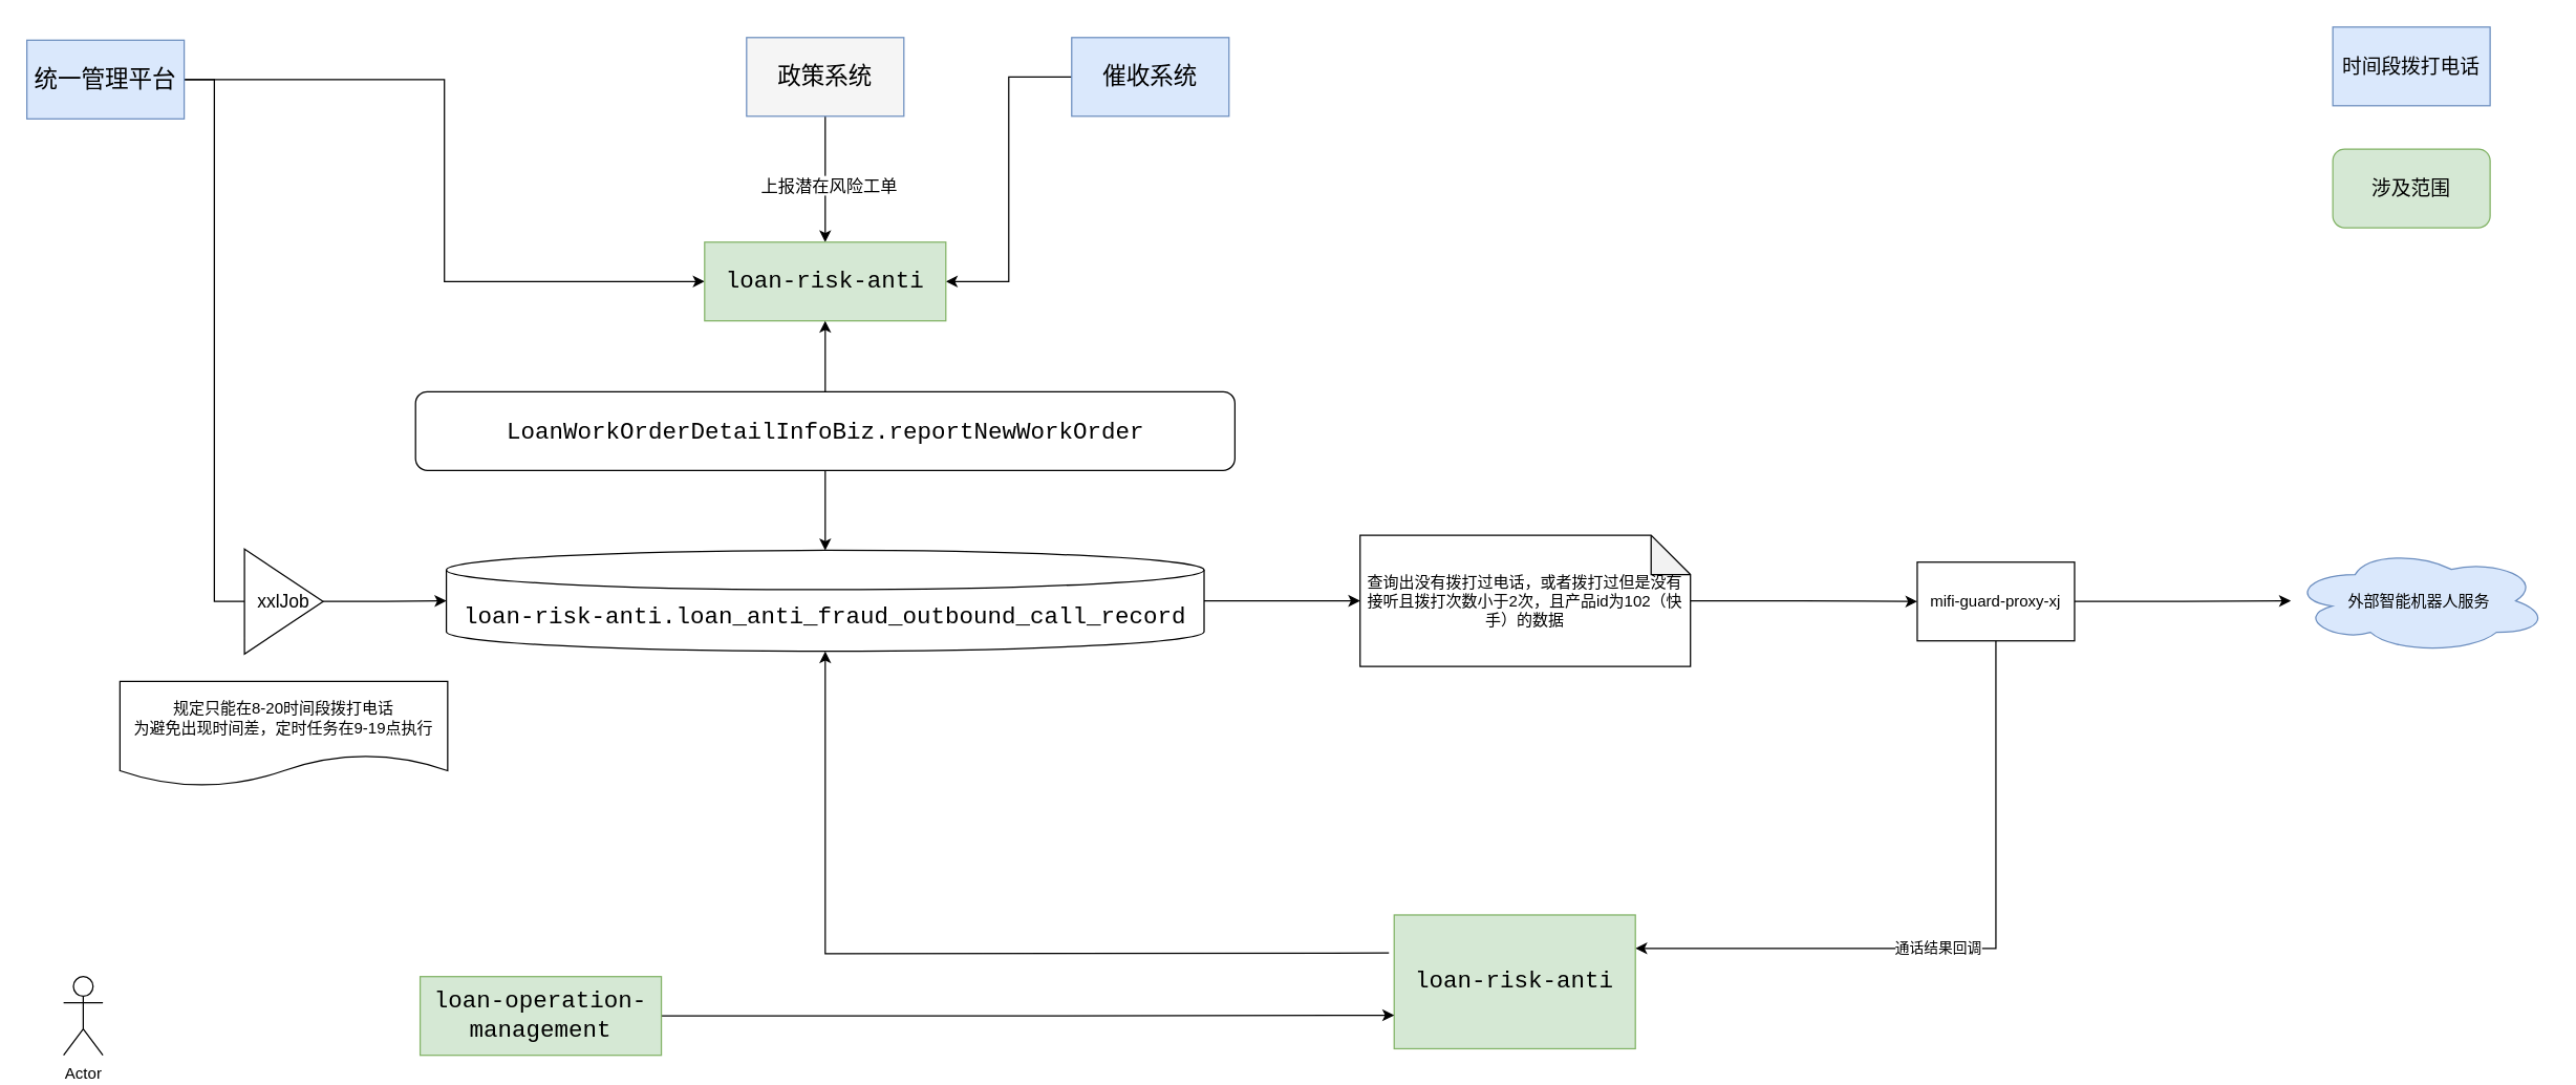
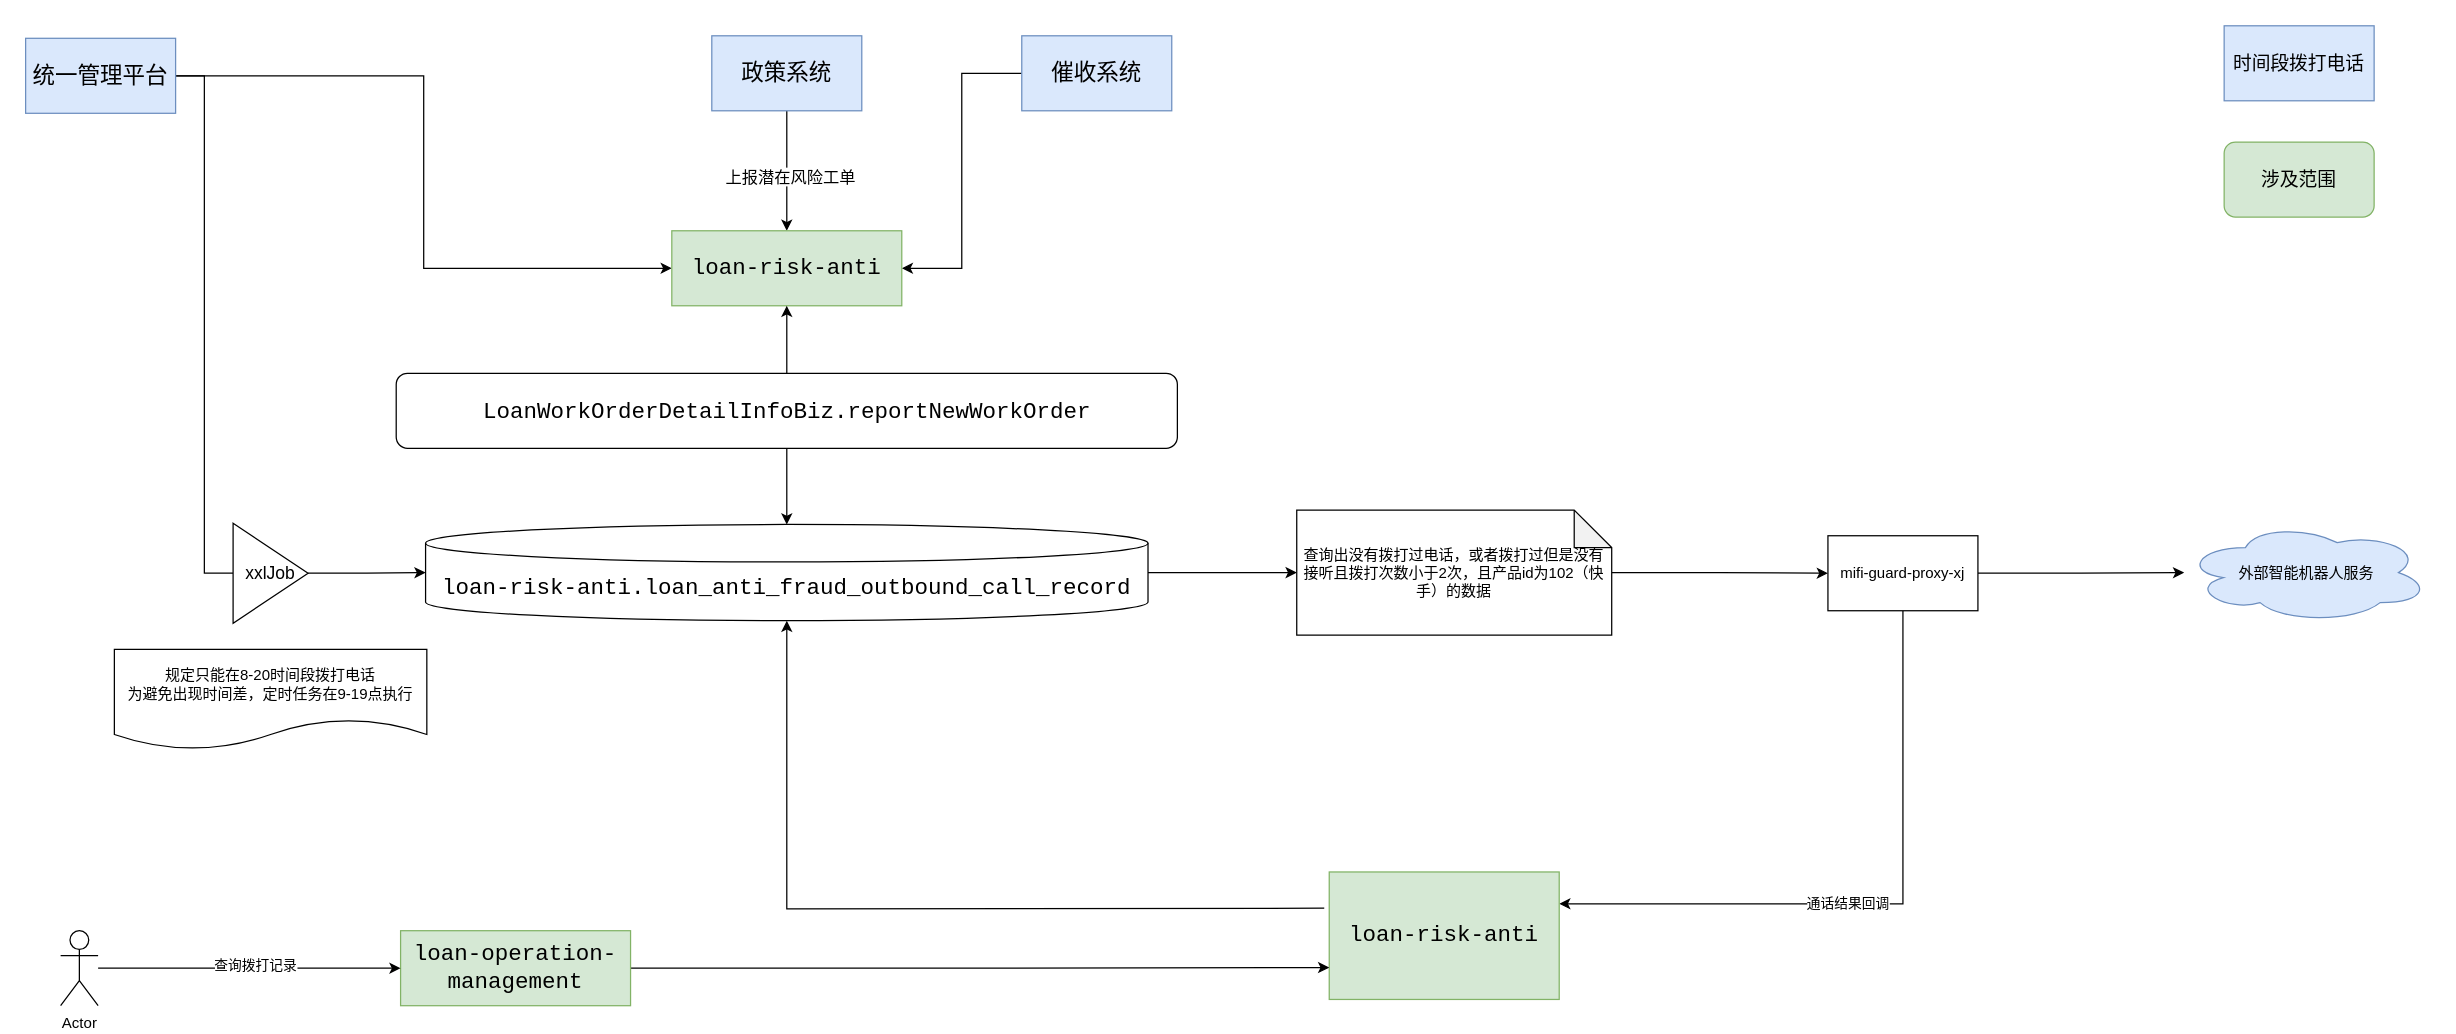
- <mxCell id="7" value="&lt;font style=&quot;font-size: 18px;&quot;&gt;政策系统&lt;/font&gt;" style="rounded=0;whiteSpace=wrap;html=1;fillColor=#f5f5f5;strokeColor=#6c8ebf;" parent="1" vertex="1"><mxGeometry x="569" y="28" width="120" height="60" as="geometry" /></mxCell>
+ <mxCell id="7" value="&lt;font style=&quot;font-size: 18px;&quot;&gt;政策系统&lt;/font&gt;" style="rounded=0;whiteSpace=wrap;html=1;fillColor=#dae8fc;strokeColor=#6c8ebf;" parent="1" vertex="1"><mxGeometry x="569" y="28" width="120" height="60" as="geometry" /></mxCell>
+ <mxCell id="32" style="edgeStyle=orthogonalEdgeStyle;rounded=0;orthogonalLoop=1;jettySize=auto;html=1;entryX=0;entryY=0.5;entryDx=0;entryDy=0;" parent="1" source="34" target="31" edge="1"><mxGeometry relative="1" as="geometry" /></mxCell>
+ <mxCell id="33" value="查询拨打记录" style="edgeLabel;html=1;align=center;verticalAlign=middle;resizable=0;points=[];" parent="32" vertex="1" connectable="0"><mxGeometry x="0.033" y="3" relative="1" as="geometry"><mxPoint as="offset" /></mxGeometry></mxCell>
